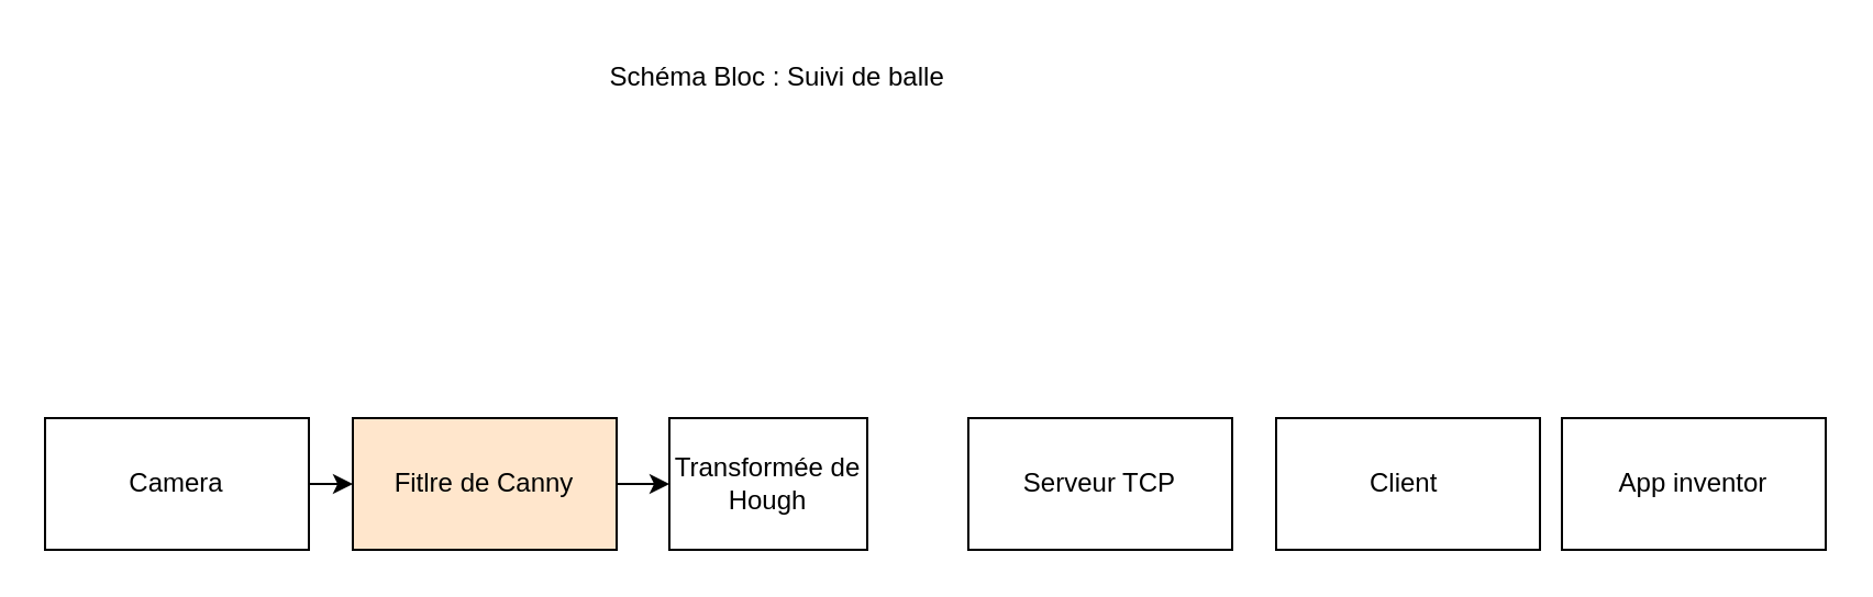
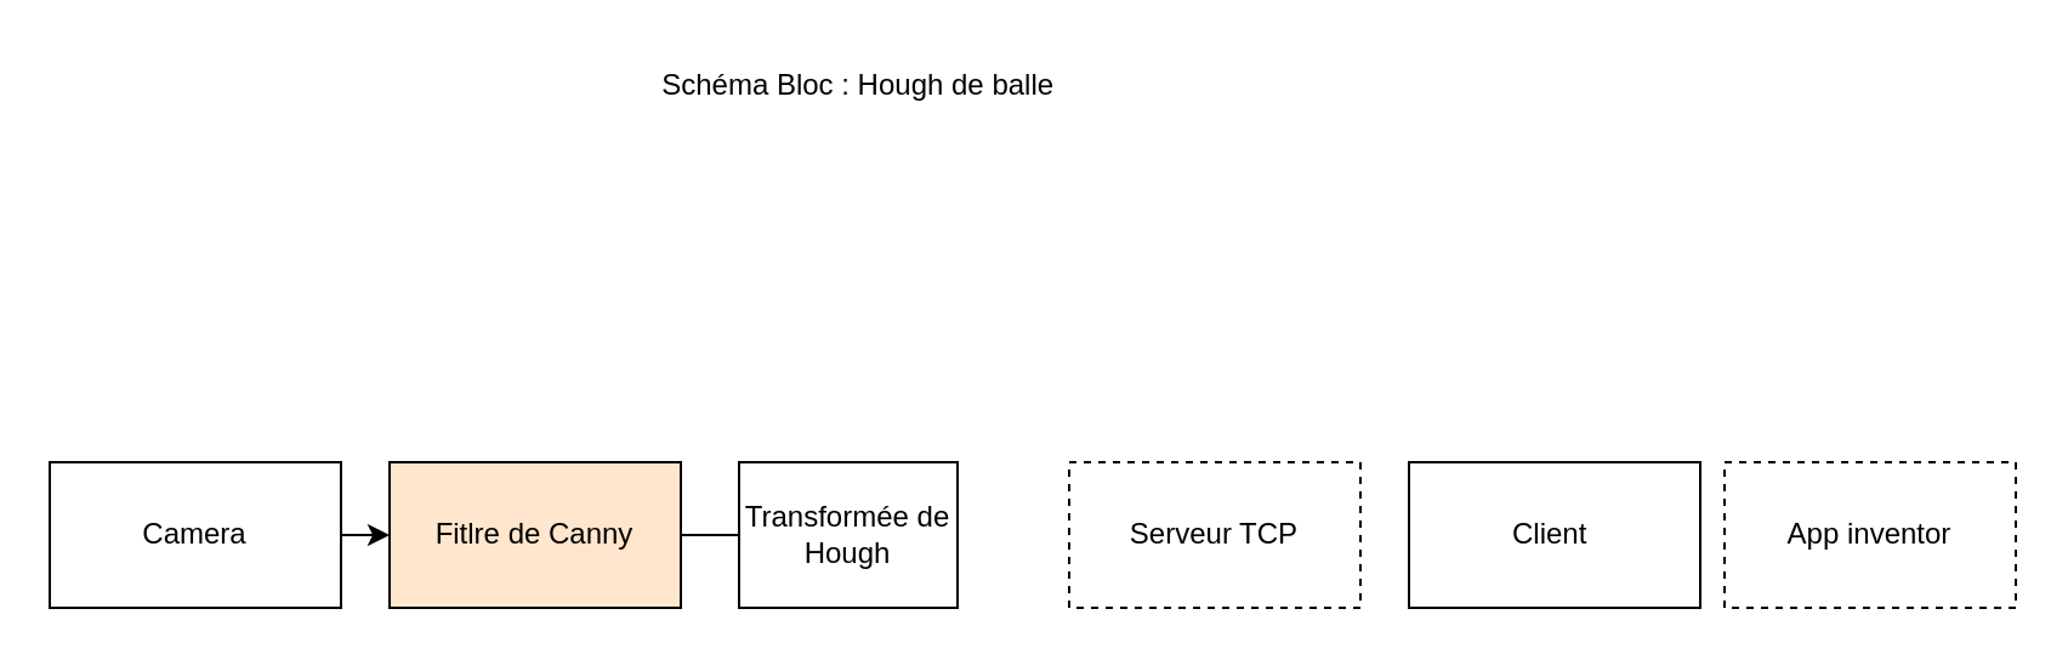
- <mxCell id="3" value="Schéma Bloc : Suivi de balle&amp;nbsp;" style="text;html=1;strokeColor=none;fillColor=none;align=center;verticalAlign=middle;whiteSpace=wrap;rounded=0;" vertex="1" parent="1"><mxGeometry x="210" y="20" width="290" height="30" as="geometry" /></mxCell>
+ <mxCell id="3" value="Schéma Bloc : Hough de balle&amp;nbsp;" style="text;html=1;strokeColor=none;fillColor=none;align=center;verticalAlign=middle;whiteSpace=wrap;rounded=0;" vertex="1" parent="1"><mxGeometry x="210" y="20" width="290" height="30" as="geometry" /></mxCell>
- <mxCell id="4" value="" style="edgeStyle=orthogonalEdgeStyle;rounded=0;orthogonalLoop=1;jettySize=auto;html=1;" edge="1" parent="1" source="5" target="6"><mxGeometry relative="1" as="geometry" /></mxCell>
+ <mxCell id="4" value="" style="edgeStyle=orthogonalEdgeStyle;rounded=0;orthogonalLoop=1;jettySize=auto;html=1;endArrow=none;" edge="1" parent="1" source="5" target="6"><mxGeometry relative="1" as="geometry" /></mxCell>
- <mxCell id="7" value="Serveur TCP" style="rounded=0;whiteSpace=wrap;html=1;" vertex="1" parent="1"><mxGeometry x="440" y="190" width="120" height="60" as="geometry" /></mxCell>
+ <mxCell id="7" value="Serveur TCP" style="rounded=0;whiteSpace=wrap;html=1;dashed=1;" vertex="1" parent="1"><mxGeometry x="440" y="190" width="120" height="60" as="geometry" /></mxCell>
- <mxCell id="9" value="App inventor" style="rounded=0;whiteSpace=wrap;html=1;" vertex="1" parent="1"><mxGeometry x="710" y="190" width="120" height="60" as="geometry" /></mxCell>
+ <mxCell id="9" value="App inventor" style="rounded=0;whiteSpace=wrap;html=1;dashed=1;" vertex="1" parent="1"><mxGeometry x="710" y="190" width="120" height="60" as="geometry" /></mxCell>
